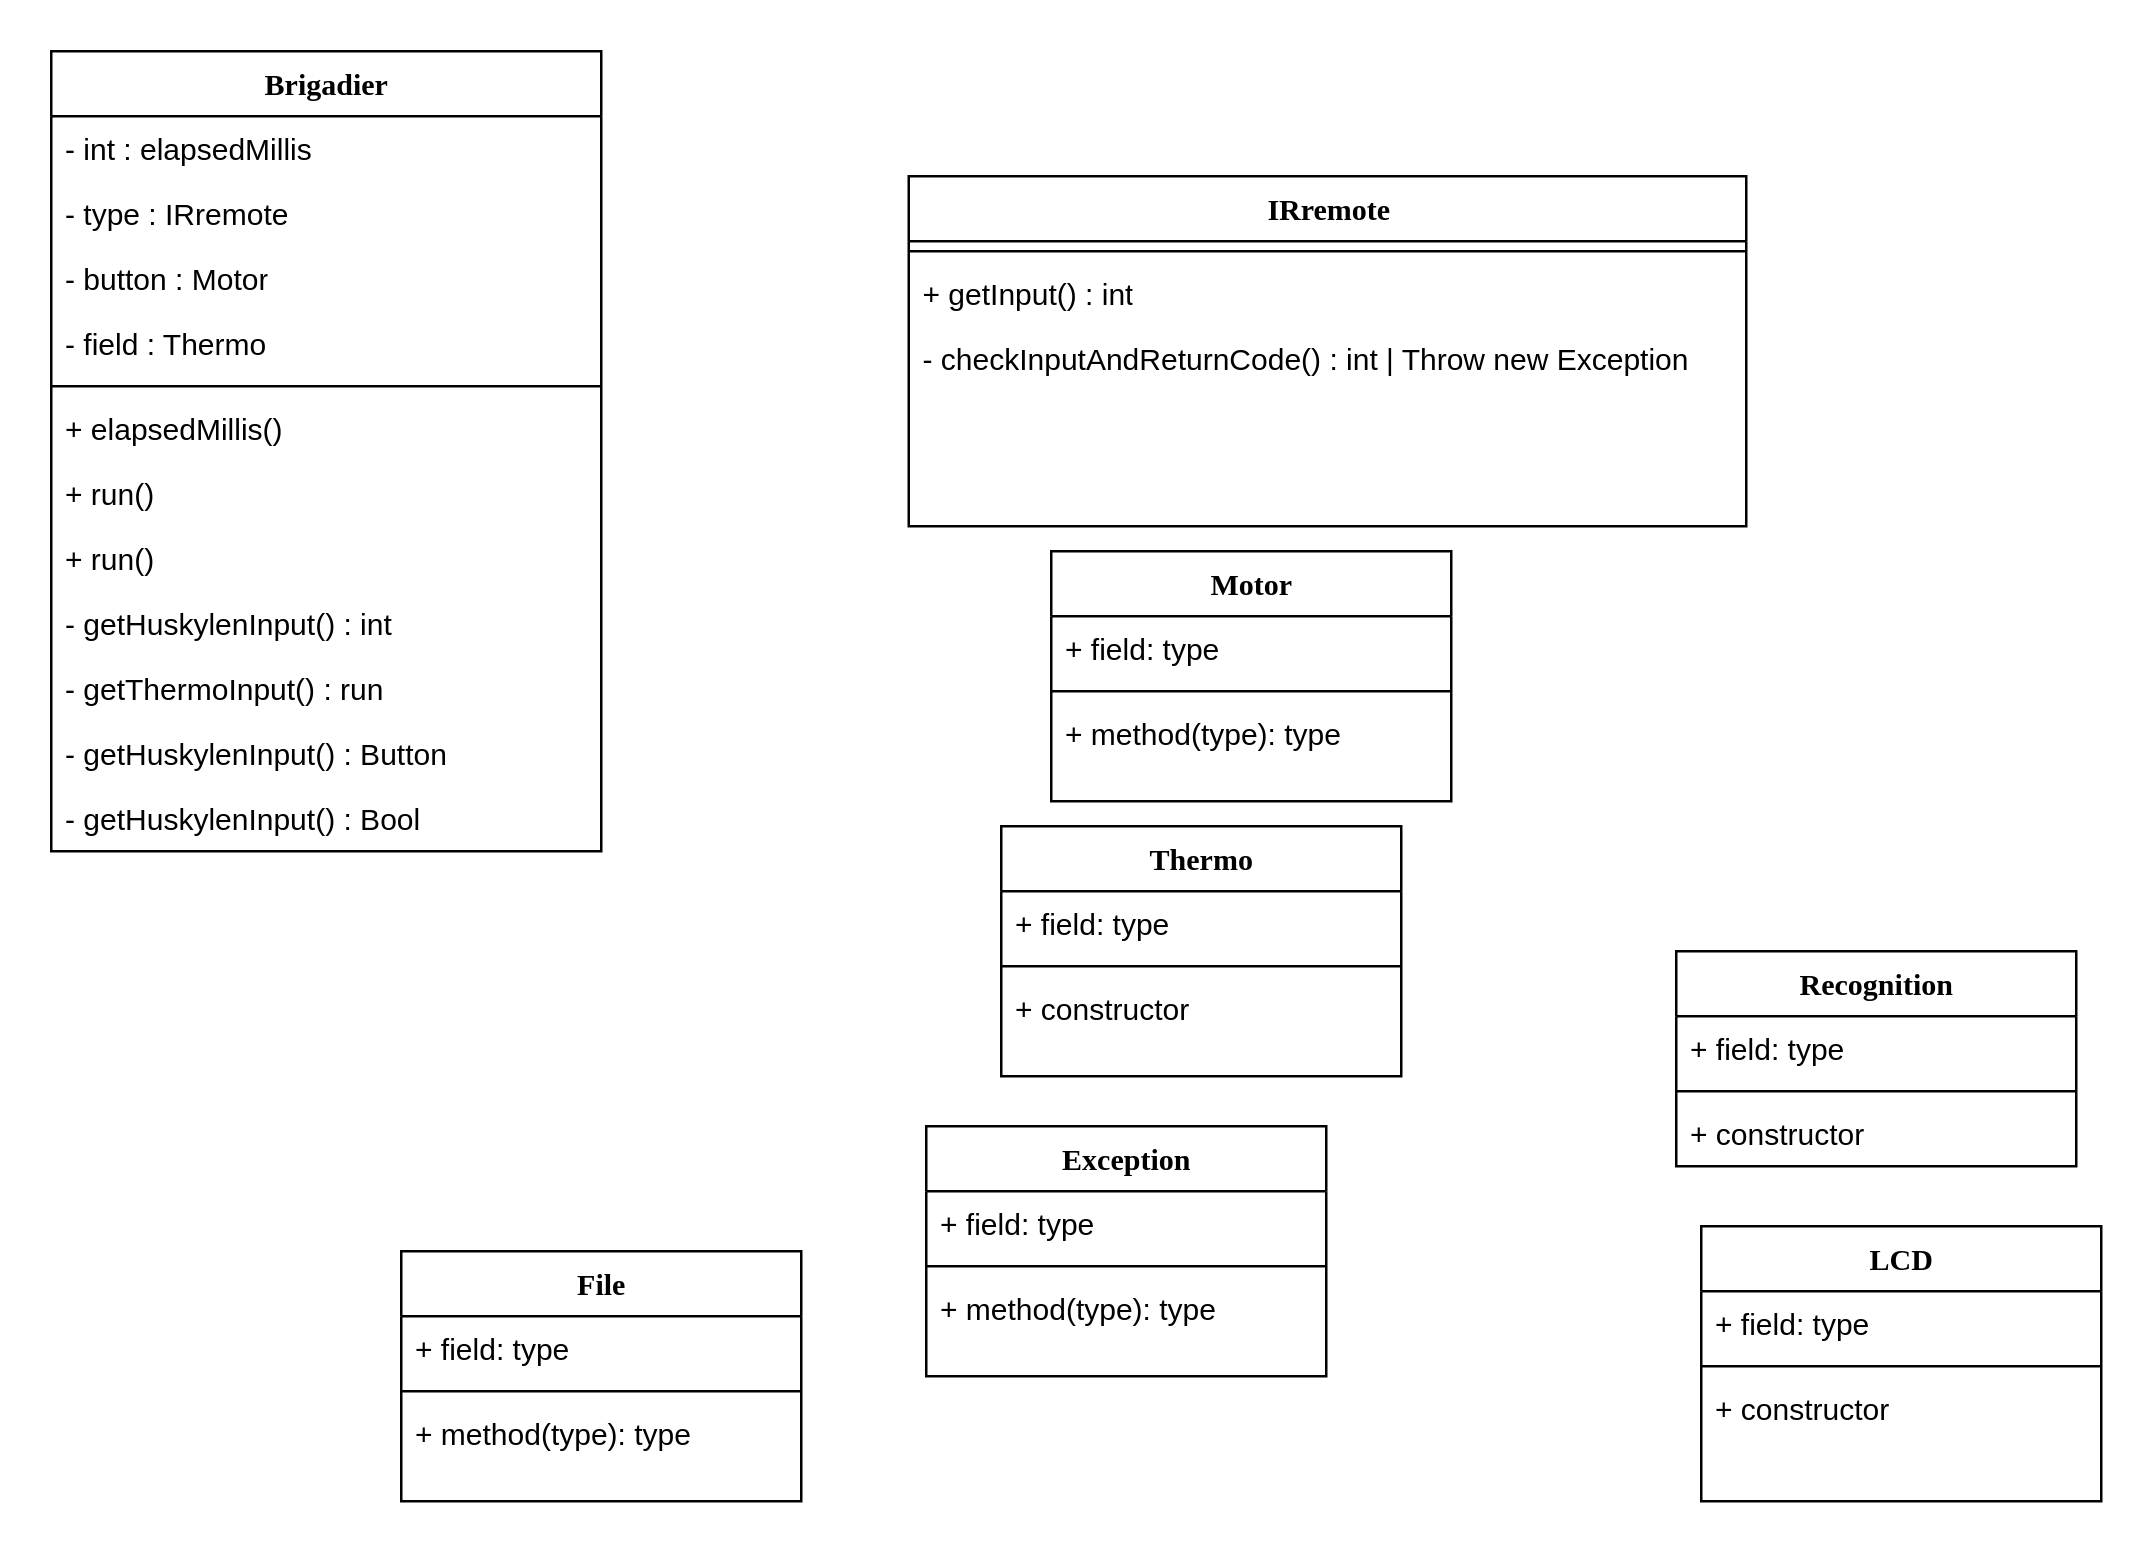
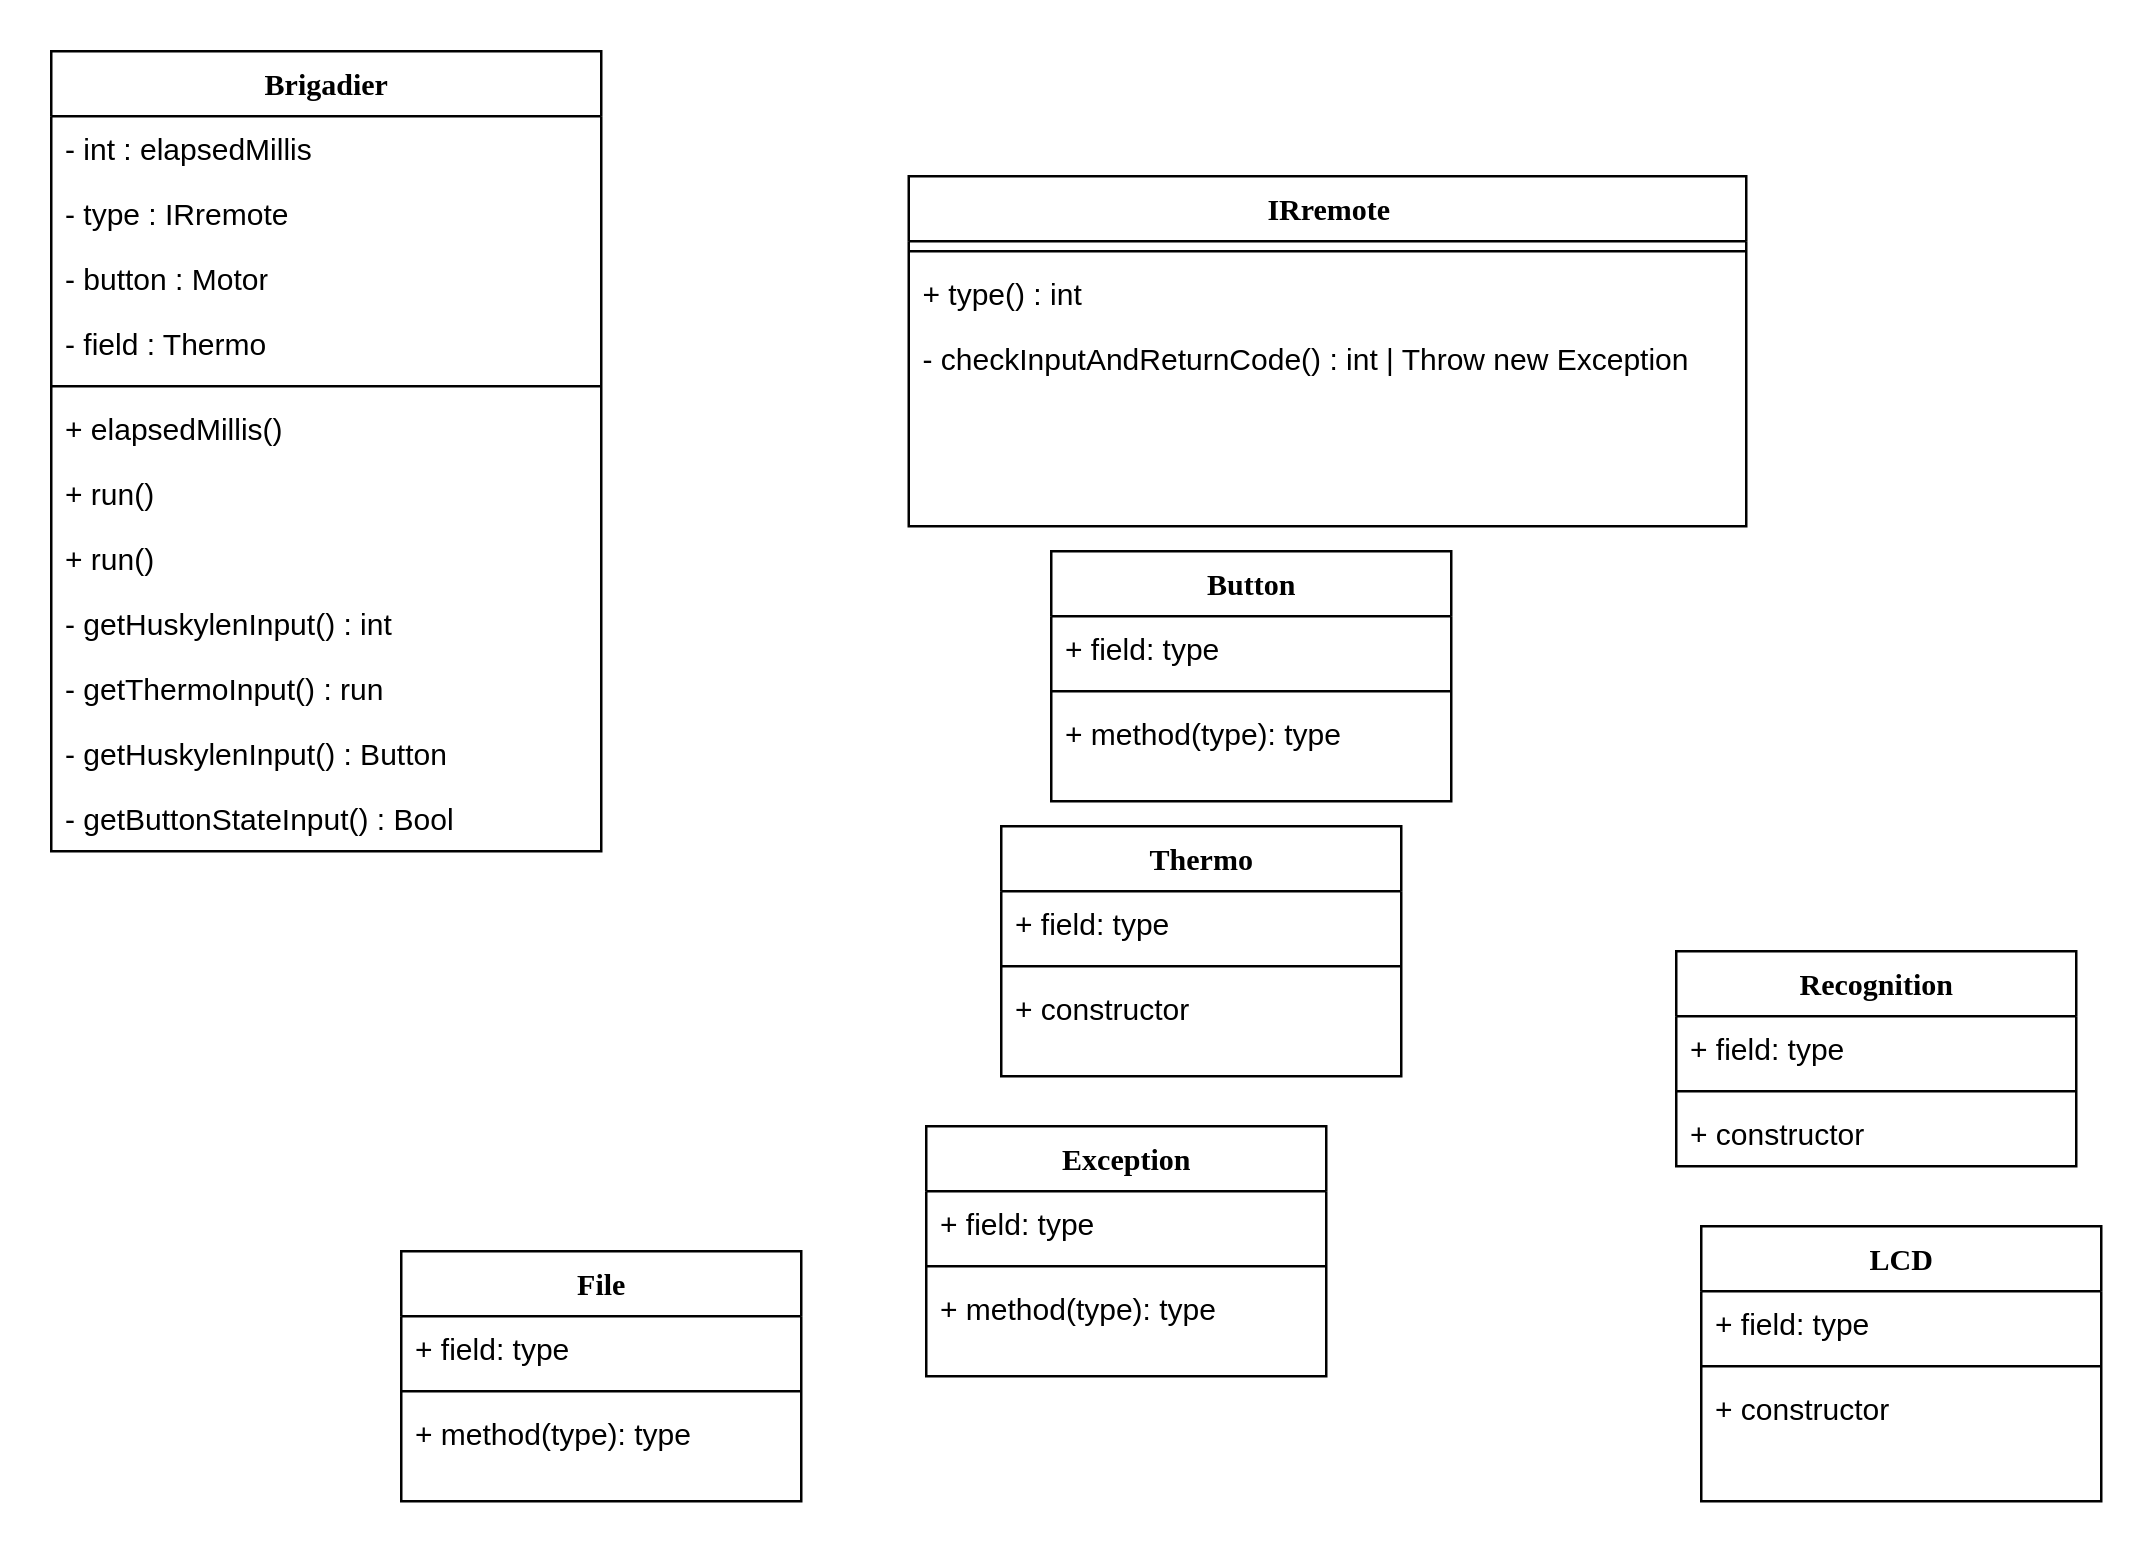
- <mxCell id="4" value="+ getInput() : int" style="text;html=1;strokeColor=none;fillColor=none;align=left;verticalAlign=top;spacingLeft=4;spacingRight=4;whiteSpace=wrap;overflow=hidden;rotatable=0;points=[[0,0.5],[1,0.5]];portConstraint=eastwest;" parent="2" vertex="1"><mxGeometry y="34" width="335" height="26" as="geometry" /></mxCell>
+ <mxCell id="4" value="+ type() : int" style="text;html=1;strokeColor=none;fillColor=none;align=left;verticalAlign=top;spacingLeft=4;spacingRight=4;whiteSpace=wrap;overflow=hidden;rotatable=0;points=[[0,0.5],[1,0.5]];portConstraint=eastwest;" parent="2" vertex="1"><mxGeometry y="34" width="335" height="26" as="geometry" /></mxCell>
- <mxCell id="35" value="Motor" style="swimlane;html=1;fontStyle=1;align=center;verticalAlign=top;childLayout=stackLayout;horizontal=1;startSize=26;horizontalStack=0;resizeParent=1;resizeLast=0;collapsible=1;marginBottom=0;swimlaneFillColor=#ffffff;rounded=0;shadow=0;comic=0;labelBackgroundColor=none;strokeWidth=1;fillColor=none;fontFamily=Verdana;fontSize=12" vertex="1" parent="1"><mxGeometry x="420" y="220" width="160" height="100" as="geometry" /></mxCell>
+ <mxCell id="35" value="Button" style="swimlane;html=1;fontStyle=1;align=center;verticalAlign=top;childLayout=stackLayout;horizontal=1;startSize=26;horizontalStack=0;resizeParent=1;resizeLast=0;collapsible=1;marginBottom=0;swimlaneFillColor=#ffffff;rounded=0;shadow=0;comic=0;labelBackgroundColor=none;strokeWidth=1;fillColor=none;fontFamily=Verdana;fontSize=12" vertex="1" parent="1"><mxGeometry x="420" y="220" width="160" height="100" as="geometry" /></mxCell>
- <mxCell id="18" value="- getHuskylenInput() : Bool" style="text;html=1;strokeColor=none;fillColor=none;align=left;verticalAlign=top;spacingLeft=4;spacingRight=4;whiteSpace=wrap;overflow=hidden;rotatable=0;points=[[0,0.5],[1,0.5]];portConstraint=eastwest;" vertex="1" parent="6"><mxGeometry y="294" width="220" height="26" as="geometry" /></mxCell>
+ <mxCell id="18" value="- getButtonStateInput() : Bool" style="text;html=1;strokeColor=none;fillColor=none;align=left;verticalAlign=top;spacingLeft=4;spacingRight=4;whiteSpace=wrap;overflow=hidden;rotatable=0;points=[[0,0.5],[1,0.5]];portConstraint=eastwest;" vertex="1" parent="6"><mxGeometry y="294" width="220" height="26" as="geometry" /></mxCell>
